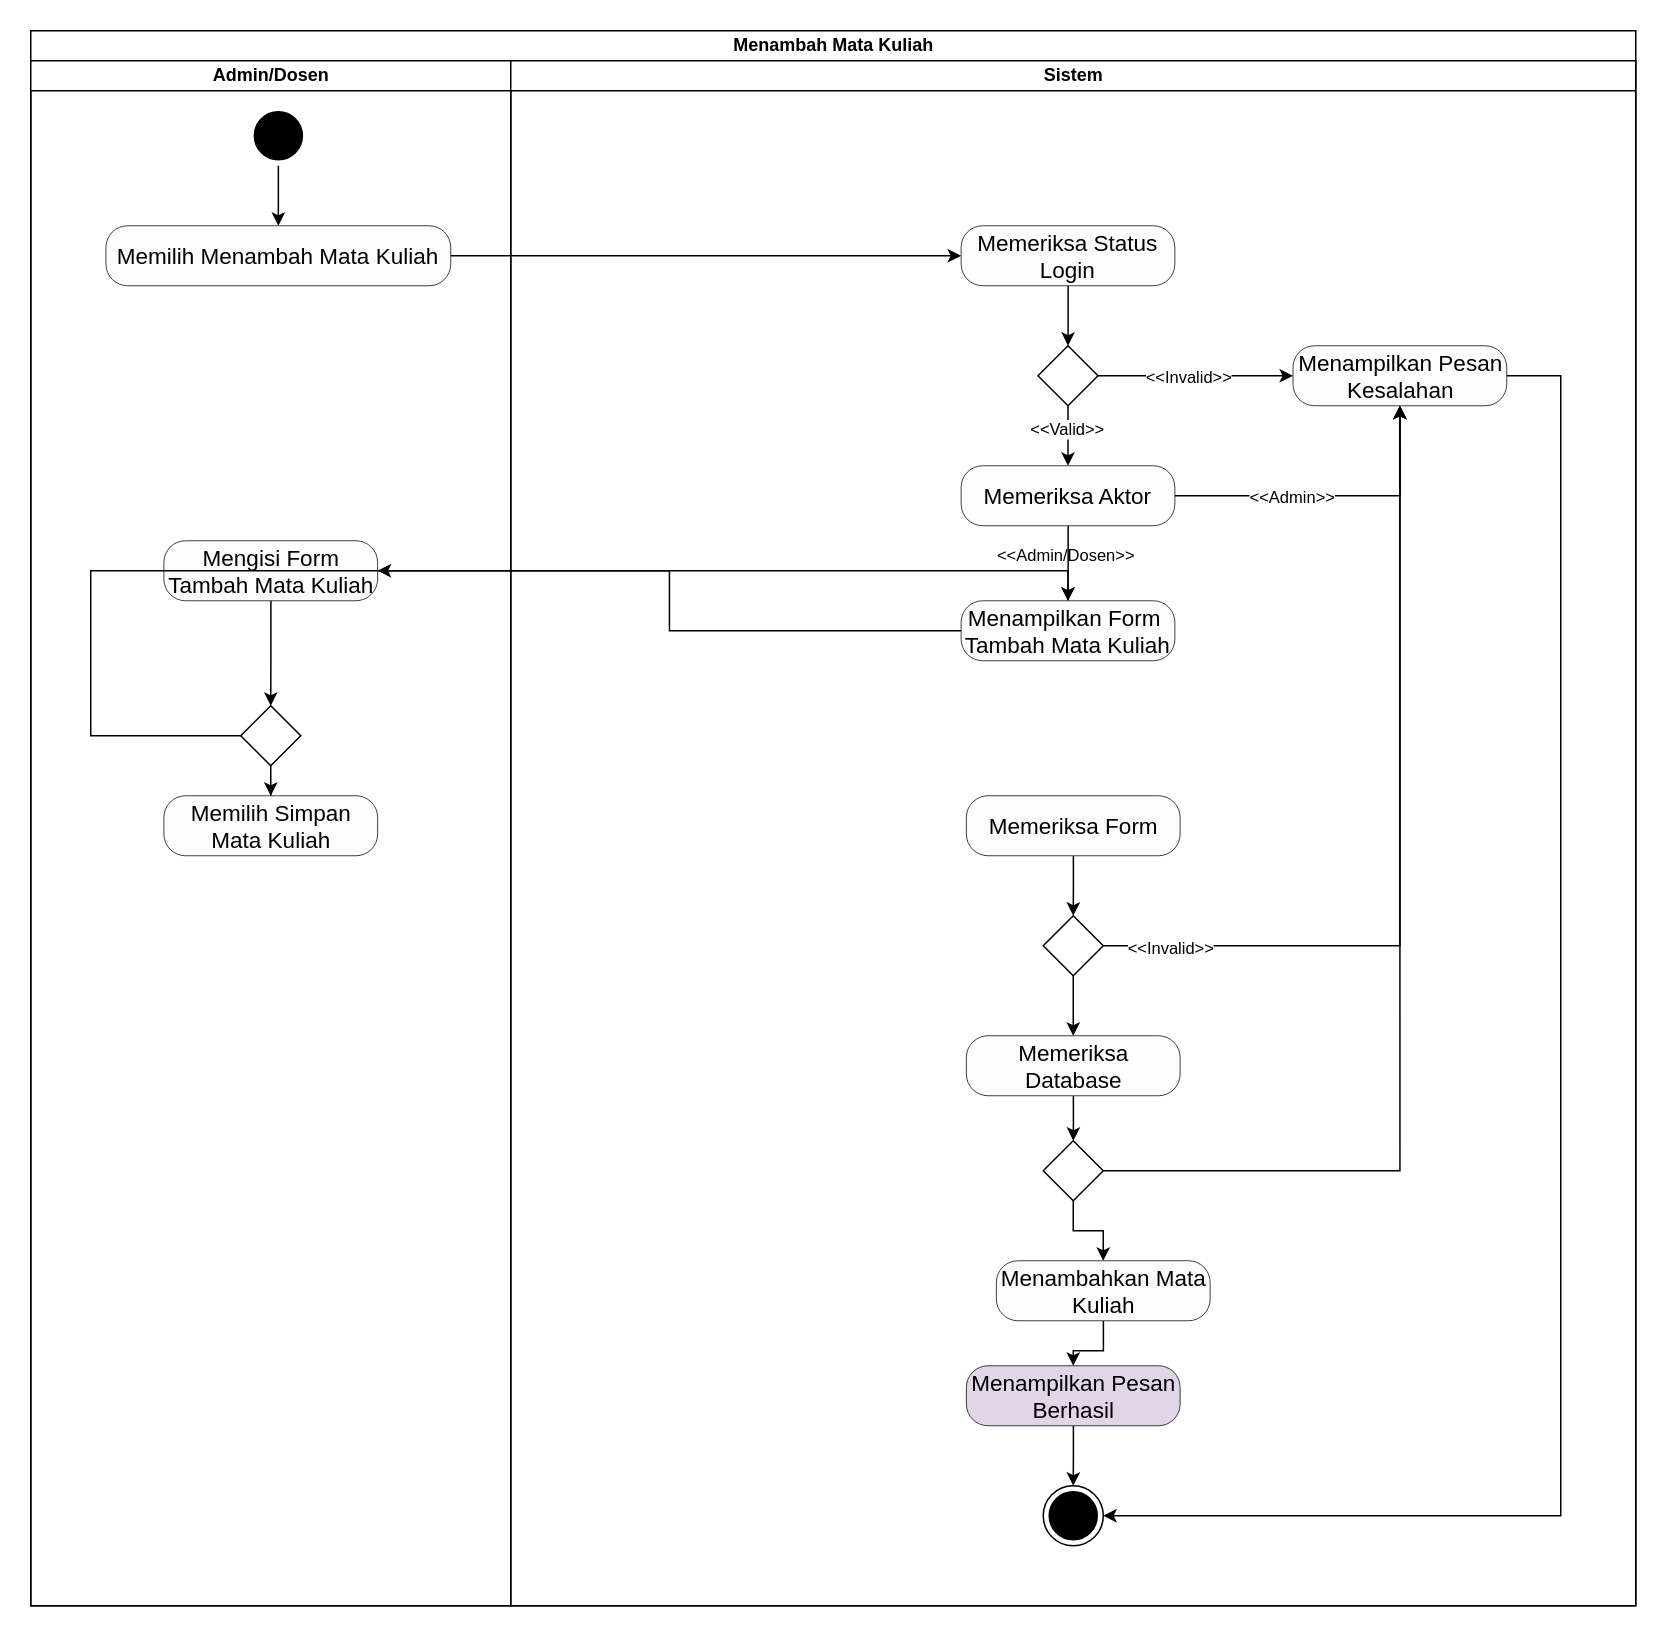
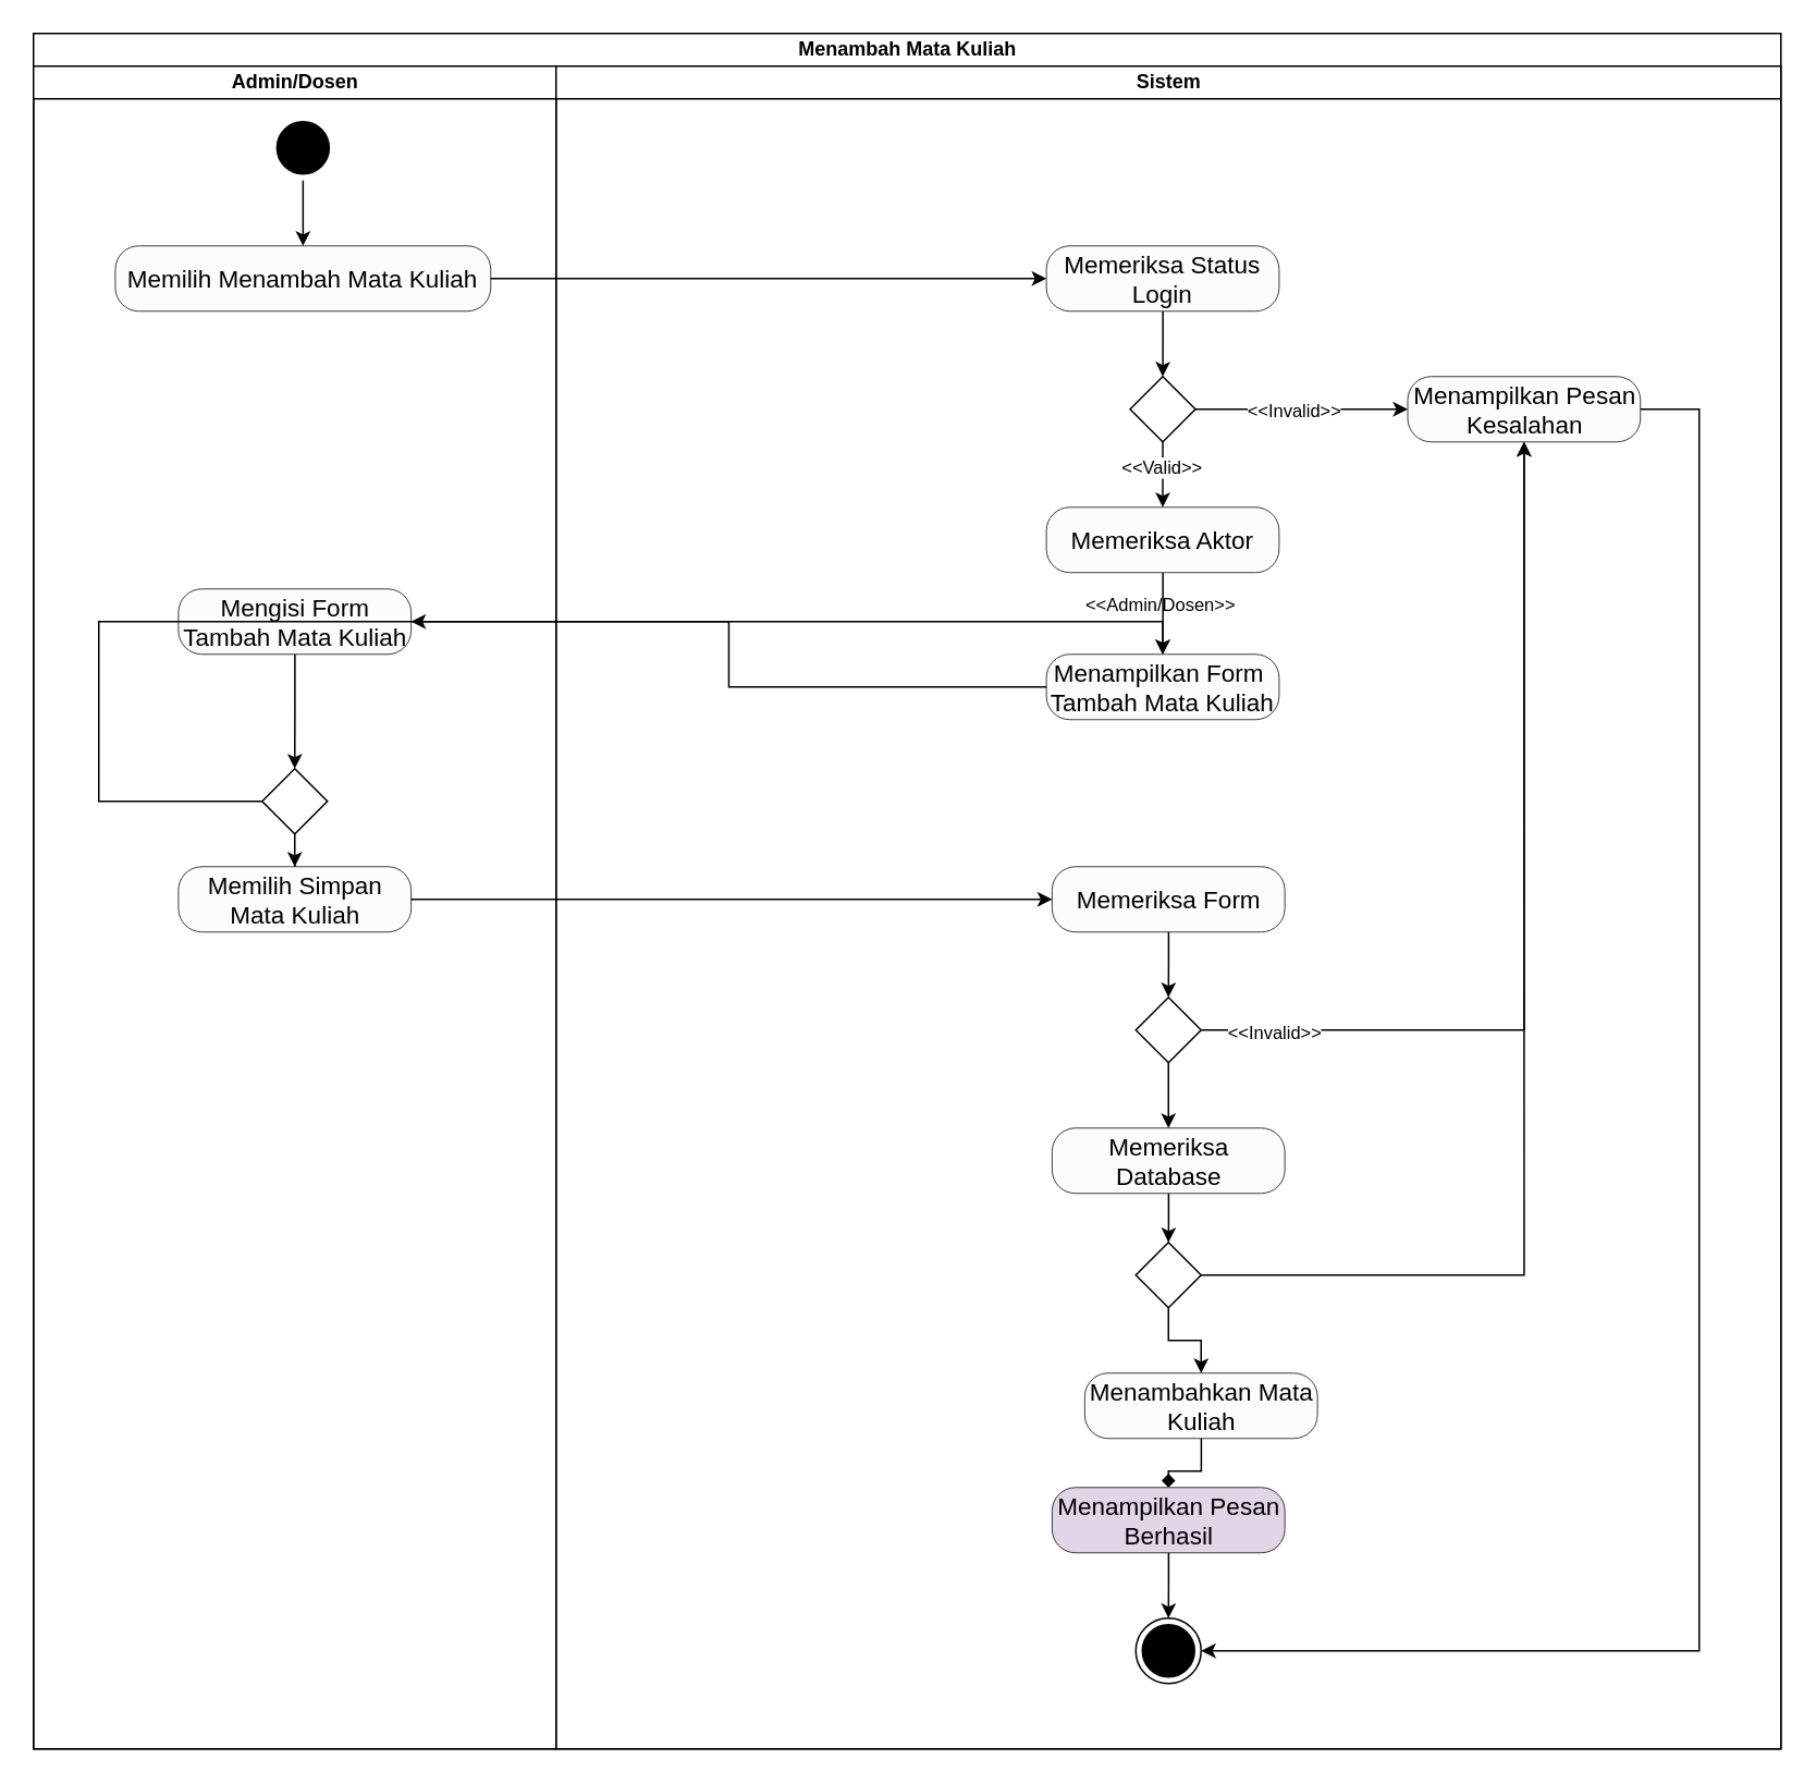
- <mxCell id="22" style="edgeStyle=orthogonalEdgeStyle;rounded=0;orthogonalLoop=1;jettySize=auto;html=1;entryX=0.5;entryY=1;entryDx=0;entryDy=0;" edge="1" parent="13" source="24" target="26"><mxGeometry relative="1" as="geometry"><Array as="points"><mxPoint x="593" y="290" /></Array></mxGeometry></mxCell>
- <mxCell id="23" value="&amp;lt;&amp;lt;Admin&amp;gt;&amp;gt;" style="edgeLabel;html=1;align=center;verticalAlign=middle;resizable=0;points=[];" connectable="0" vertex="1" parent="22"><mxGeometry x="-0.595" relative="1" as="geometry"><mxPoint x="35" as="offset" /></mxGeometry></mxCell>
+ <mxCell id="46" style="edgeStyle=orthogonalEdgeStyle;rounded=0;orthogonalLoop=1;jettySize=auto;html=1;" edge="1" parent="2" source="9" target="30"><mxGeometry relative="1" as="geometry" /></mxCell>
- <mxCell id="40" style="edgeStyle=orthogonalEdgeStyle;rounded=0;orthogonalLoop=1;jettySize=auto;html=1;entryX=0.5;entryY=0;entryDx=0;entryDy=0;" edge="1" parent="13" source="41" target="43"><mxGeometry relative="1" as="geometry" /></mxCell>
+ <mxCell id="40" style="edgeStyle=orthogonalEdgeStyle;rounded=0;orthogonalLoop=1;jettySize=auto;html=1;entryX=0.5;entryY=0;entryDx=0;entryDy=0;endArrow=diamond;" edge="1" parent="13" source="41" target="43"><mxGeometry relative="1" as="geometry" /></mxCell>
